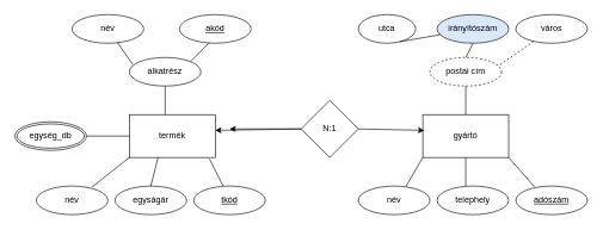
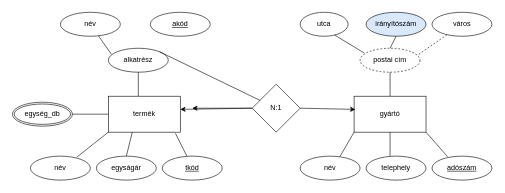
- <mxCell id="28" value="" style="endArrow=none;html=1;rounded=0;exitX=0.72;exitY=0.95;exitDx=0;exitDy=0;exitPerimeter=0;" edge="1" parent="1" source="21" target="22"><mxGeometry width="50" height="50" relative="1" as="geometry"><mxPoint x="410" y="160" as="sourcePoint" /><mxPoint x="460" y="110" as="targetPoint" /></mxGeometry></mxCell>
+ <mxCell id="28" value="" style="endArrow=none;html=1;rounded=0;exitX=0.72;exitY=0.95;exitDx=0;exitDy=0;exitPerimeter=0;entryX=0.07;entryY=0.2;entryDx=0;entryDy=0;entryPerimeter=0;" edge="1" parent="1" source="21" target="20"><mxGeometry width="50" height="50" relative="1" as="geometry"><mxPoint x="410" y="160" as="sourcePoint" /><mxPoint x="460" y="110" as="targetPoint" /></mxGeometry></mxCell>
- <mxCell id="34" value="" style="endArrow=none;html=1;rounded=0;entryX=0.42;entryY=0.975;entryDx=0;entryDy=0;entryPerimeter=0;exitX=1;exitY=0;exitDx=0;exitDy=0;" edge="1" parent="1" source="25" target="27"><mxGeometry width="50" height="50" relative="1" as="geometry"><mxPoint x="260" y="80" as="sourcePoint" /><mxPoint x="310" y="30" as="targetPoint" /></mxGeometry></mxCell>
+ <mxCell id="34" value="" style="endArrow=none;html=1;rounded=0;exitX=1;exitY=0;exitDx=0;exitDy=0;" edge="1" parent="1" source="25" target="3"><mxGeometry width="50" height="50" relative="1" as="geometry"><mxPoint x="260" y="80" as="sourcePoint" /><mxPoint x="310" y="30" as="targetPoint" /></mxGeometry></mxCell>
